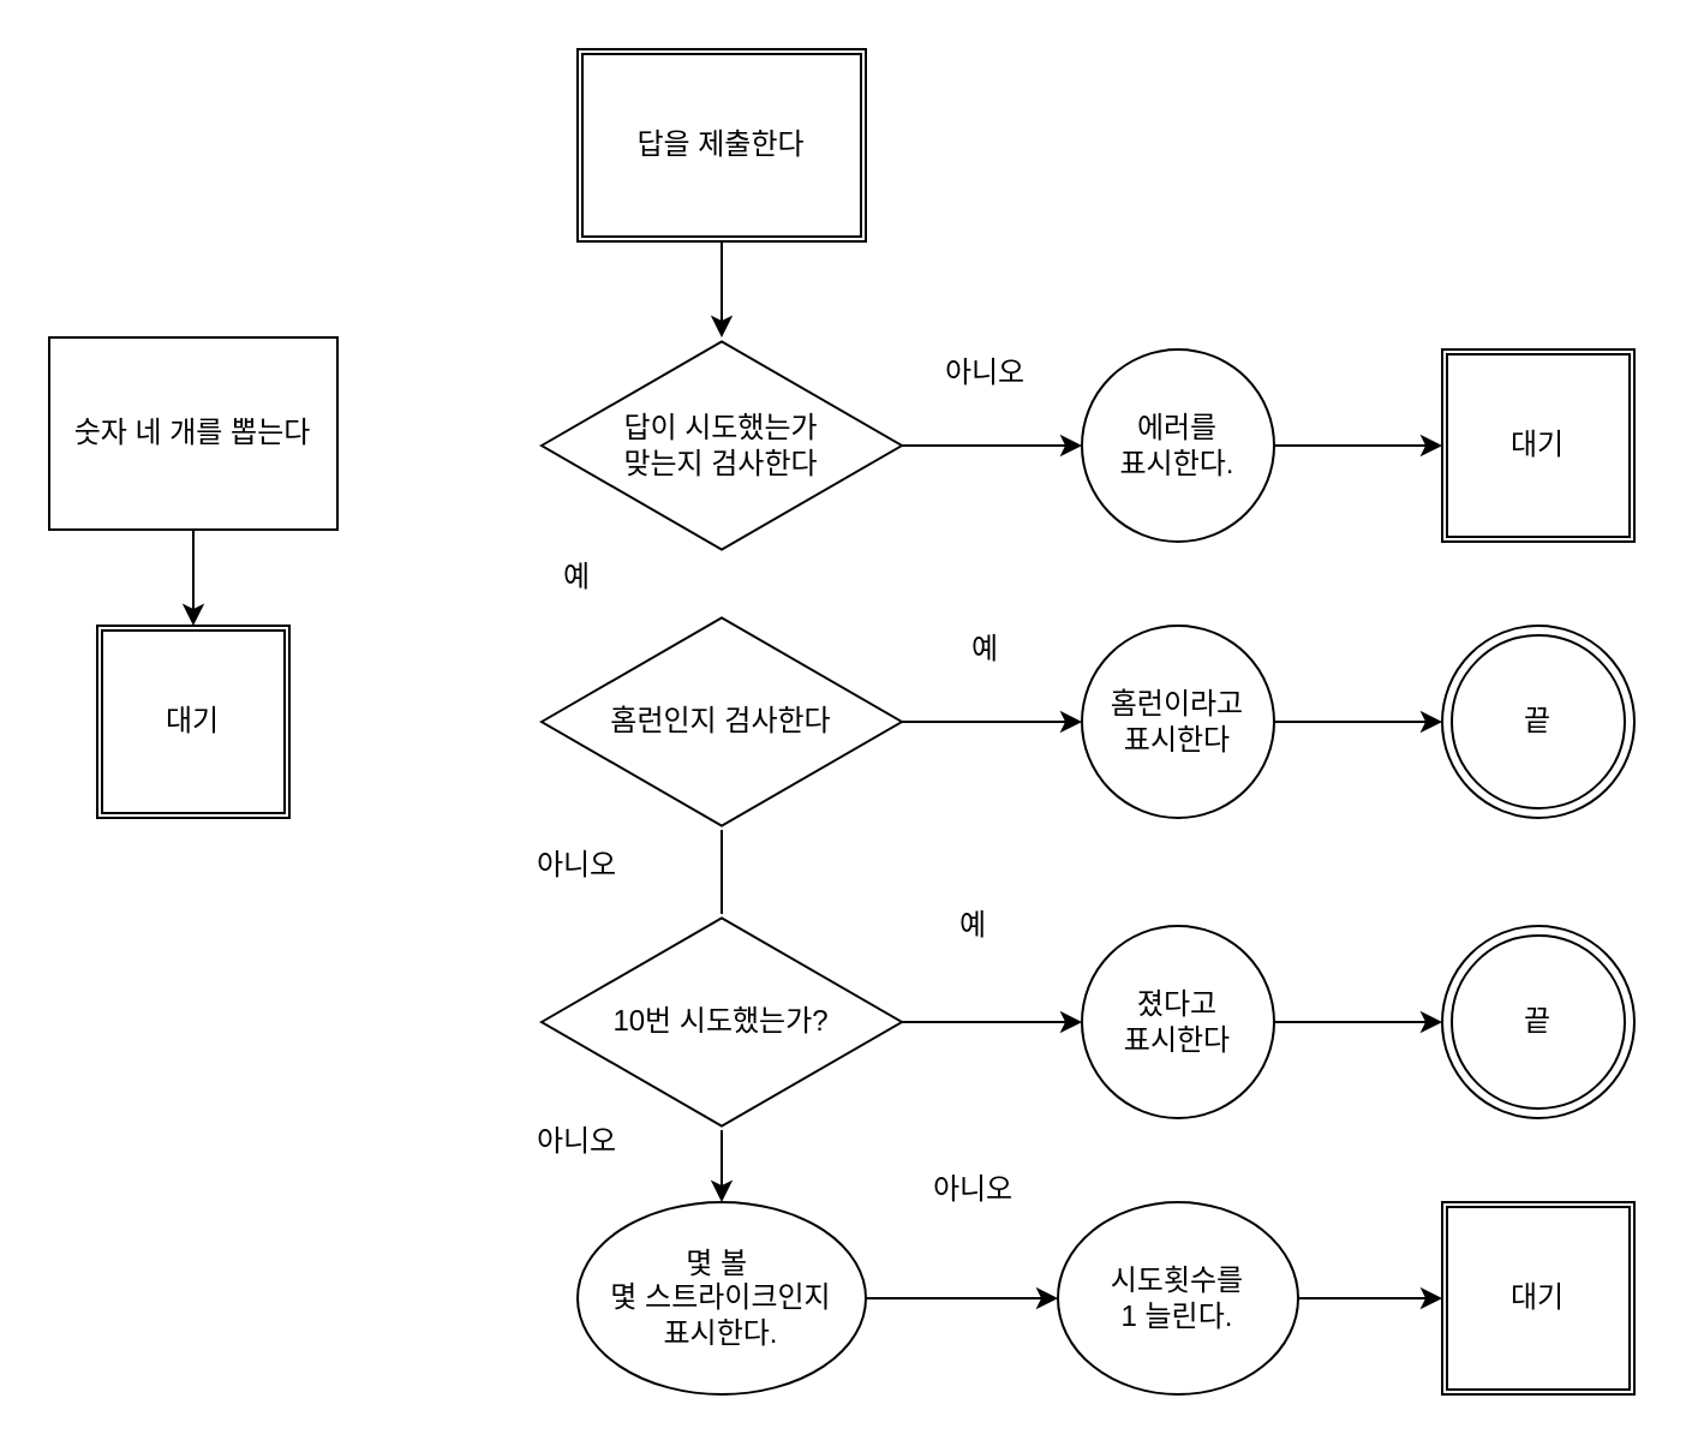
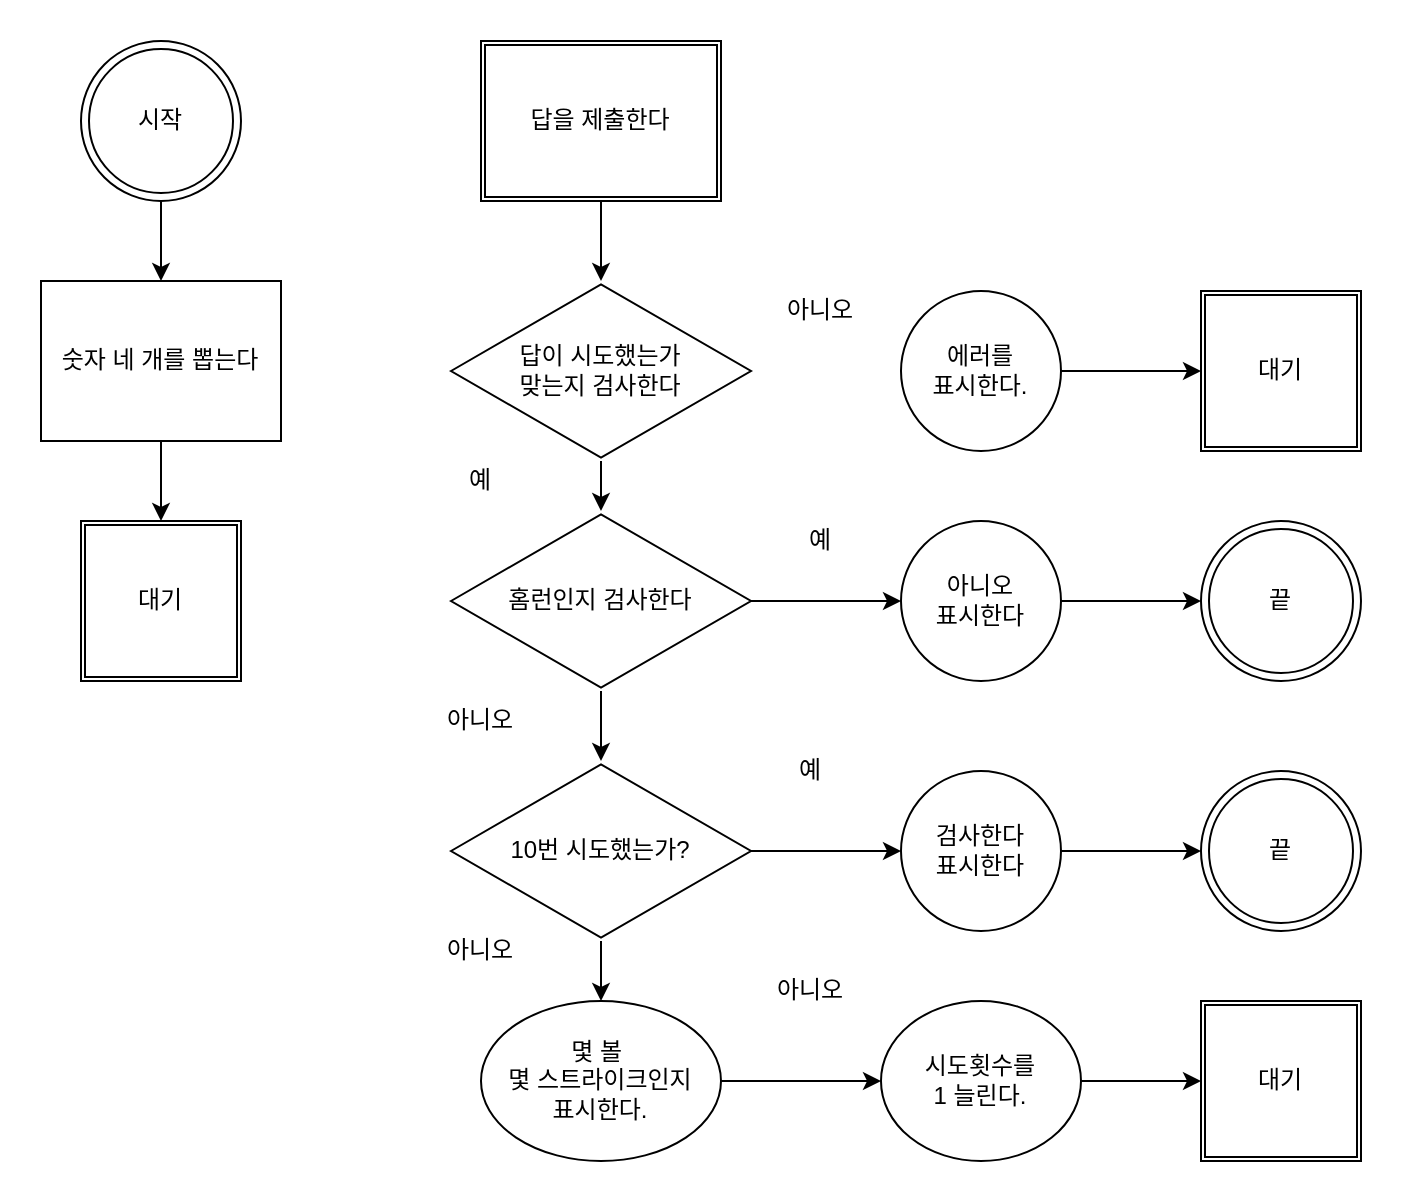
+ <mxCell id="3" value="시작" style="ellipse;shape=doubleEllipse;whiteSpace=wrap;html=1;aspect=fixed;" vertex="1" parent="1"><mxGeometry x="40" y="20" width="80" height="80" as="geometry" /></mxCell>
+ <mxCell id="2" value="" style="edgeStyle=orthogonalEdgeStyle;rounded=0;orthogonalLoop=1;jettySize=auto;html=1;" edge="1" parent="1" source="3" target="6"><mxGeometry relative="1" as="geometry" /></mxCell>
- <mxCell id="11" value="" style="edgeStyle=orthogonalEdgeStyle;rounded=0;orthogonalLoop=1;jettySize=auto;html=1;" edge="1" parent="1" source="12" target="22"><mxGeometry relative="1" as="geometry" /></mxCell>
+ <mxCell id="10" value="" style="edgeStyle=orthogonalEdgeStyle;rounded=0;orthogonalLoop=1;jettySize=auto;html=1;" edge="1" parent="1" source="12" target="15"><mxGeometry relative="1" as="geometry" /></mxCell>
- <mxCell id="26" value="홈런이라고&lt;br&gt;표시한다" style="ellipse;whiteSpace=wrap;html=1;aspect=fixed;" vertex="1" parent="1"><mxGeometry x="450" y="260" width="80" height="80" as="geometry" /></mxCell>
+ <mxCell id="26" value="아니오&lt;br&gt;표시한다" style="ellipse;whiteSpace=wrap;html=1;aspect=fixed;" vertex="1" parent="1"><mxGeometry x="450" y="260" width="80" height="80" as="geometry" /></mxCell>
- <mxCell id="13" value="" style="edgeStyle=orthogonalEdgeStyle;rounded=0;orthogonalLoop=1;jettySize=auto;html=1;endArrow=none;" edge="1" parent="1" source="15" target="18"><mxGeometry relative="1" as="geometry" /></mxCell>
+ <mxCell id="13" value="" style="edgeStyle=orthogonalEdgeStyle;rounded=0;orthogonalLoop=1;jettySize=auto;html=1;" edge="1" parent="1" source="15" target="18"><mxGeometry relative="1" as="geometry" /></mxCell>
- <mxCell id="24" value="졌다고&lt;br&gt;표시한다" style="ellipse;whiteSpace=wrap;html=1;aspect=fixed;" vertex="1" parent="1"><mxGeometry x="450" y="385" width="80" height="80" as="geometry" /></mxCell>
+ <mxCell id="24" value="검사한다&lt;br&gt;표시한다" style="ellipse;whiteSpace=wrap;html=1;aspect=fixed;" vertex="1" parent="1"><mxGeometry x="450" y="385" width="80" height="80" as="geometry" /></mxCell>
